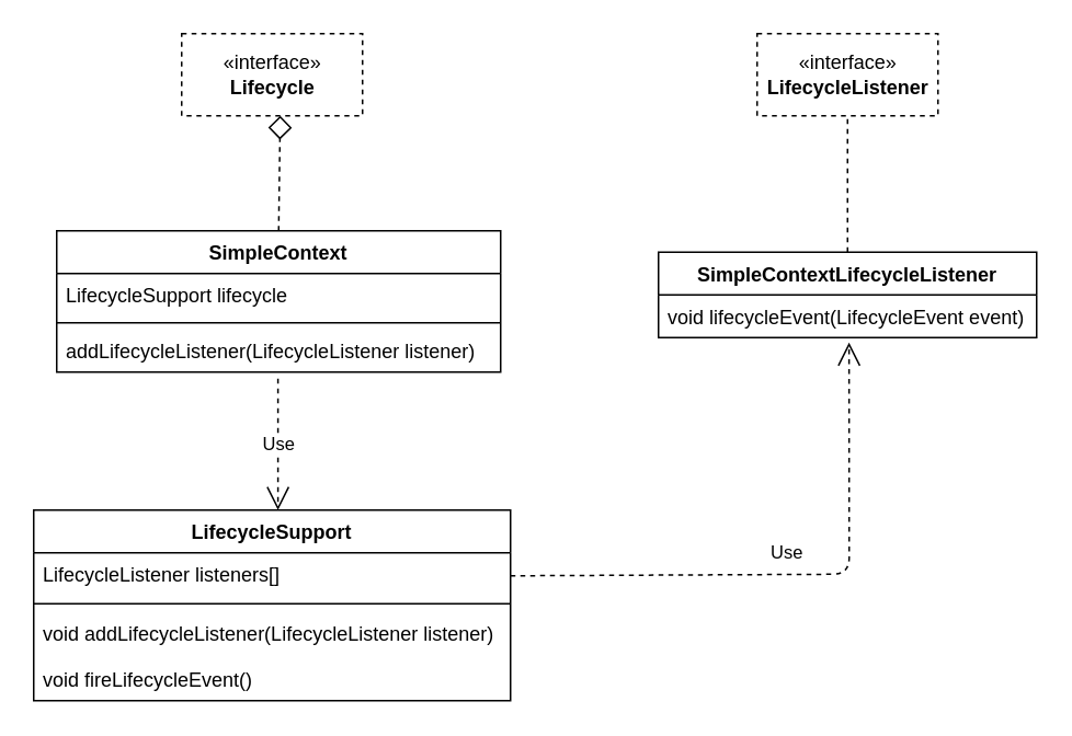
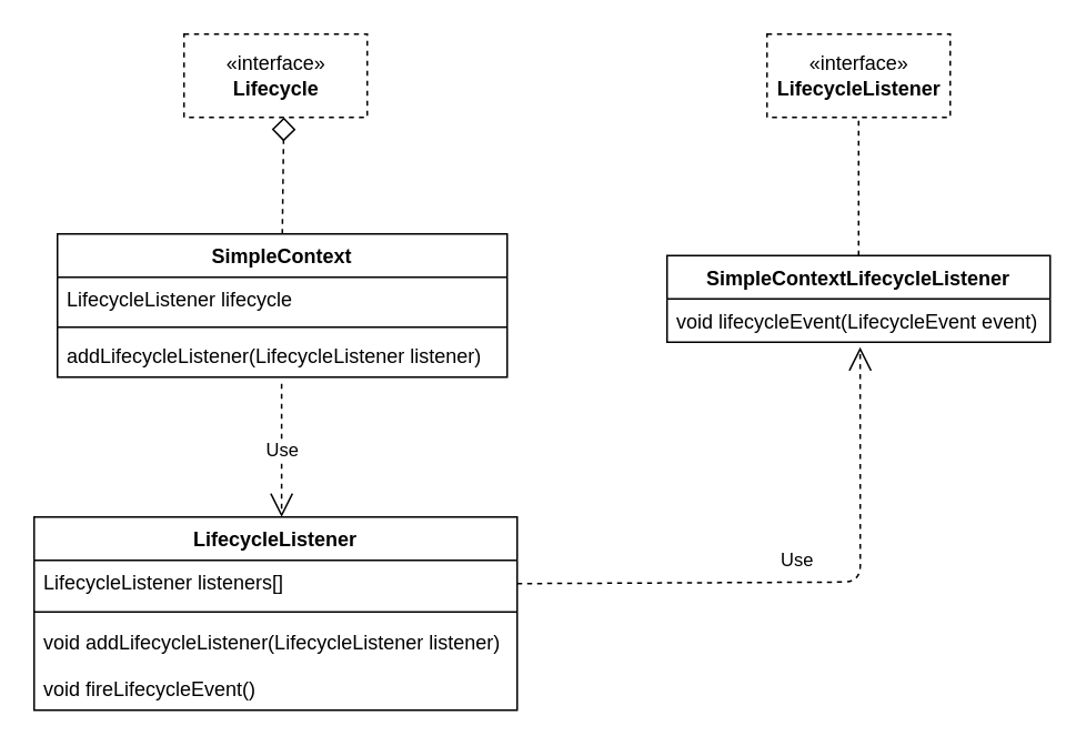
- <mxCell id="7" value="LifecycleSupport lifecycle" style="text;strokeColor=none;fillColor=none;align=left;verticalAlign=top;spacingLeft=4;spacingRight=4;overflow=hidden;rotatable=0;points=[[0,0.5],[1,0.5]];portConstraint=eastwest;" vertex="1" parent="6"><mxGeometry y="26" width="270" height="26" as="geometry" /></mxCell>
+ <mxCell id="7" value="LifecycleListener lifecycle" style="text;strokeColor=none;fillColor=none;align=left;verticalAlign=top;spacingLeft=4;spacingRight=4;overflow=hidden;rotatable=0;points=[[0,0.5],[1,0.5]];portConstraint=eastwest;" vertex="1" parent="6"><mxGeometry y="26" width="270" height="26" as="geometry" /></mxCell>
- <mxCell id="12" value="LifecycleSupport" style="swimlane;fontStyle=1;align=center;verticalAlign=top;childLayout=stackLayout;horizontal=1;startSize=26;horizontalStack=0;resizeParent=1;resizeParentMax=0;resizeLast=0;collapsible=1;marginBottom=0;" vertex="1" parent="1"><mxGeometry x="20" y="310" width="290" height="116" as="geometry" /></mxCell>
+ <mxCell id="12" value="LifecycleListener" style="swimlane;fontStyle=1;align=center;verticalAlign=top;childLayout=stackLayout;horizontal=1;startSize=26;horizontalStack=0;resizeParent=1;resizeParentMax=0;resizeLast=0;collapsible=1;marginBottom=0;" vertex="1" parent="1"><mxGeometry x="20" y="310" width="290" height="116" as="geometry" /></mxCell>
